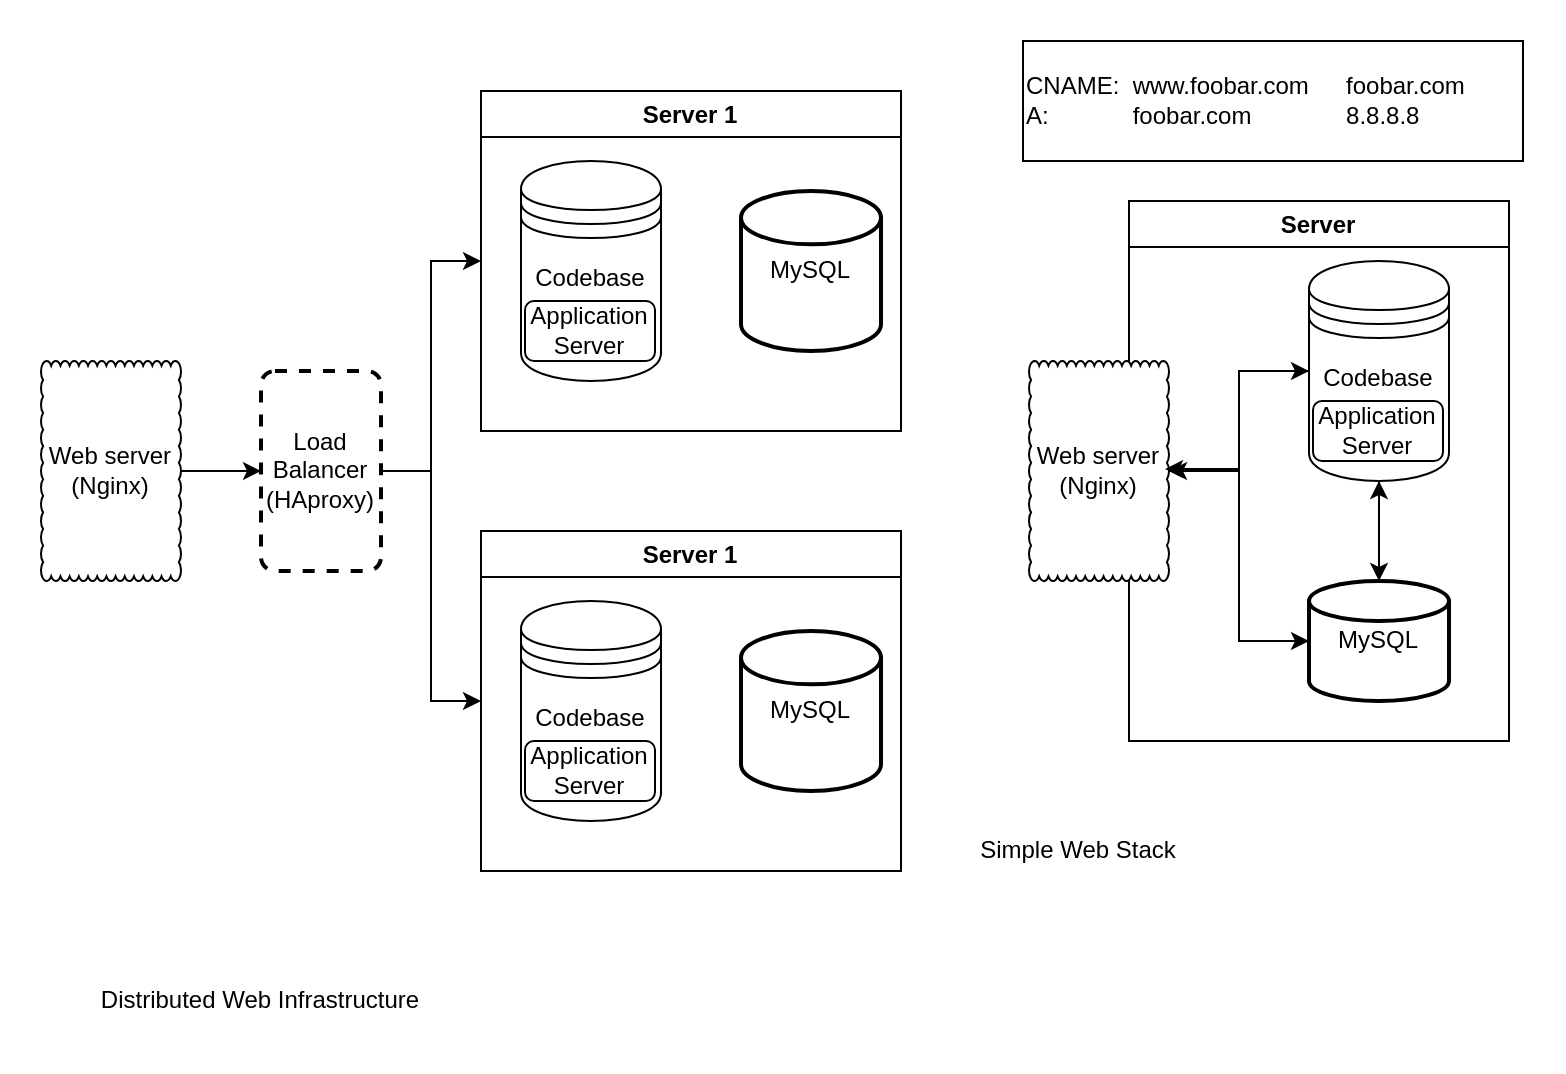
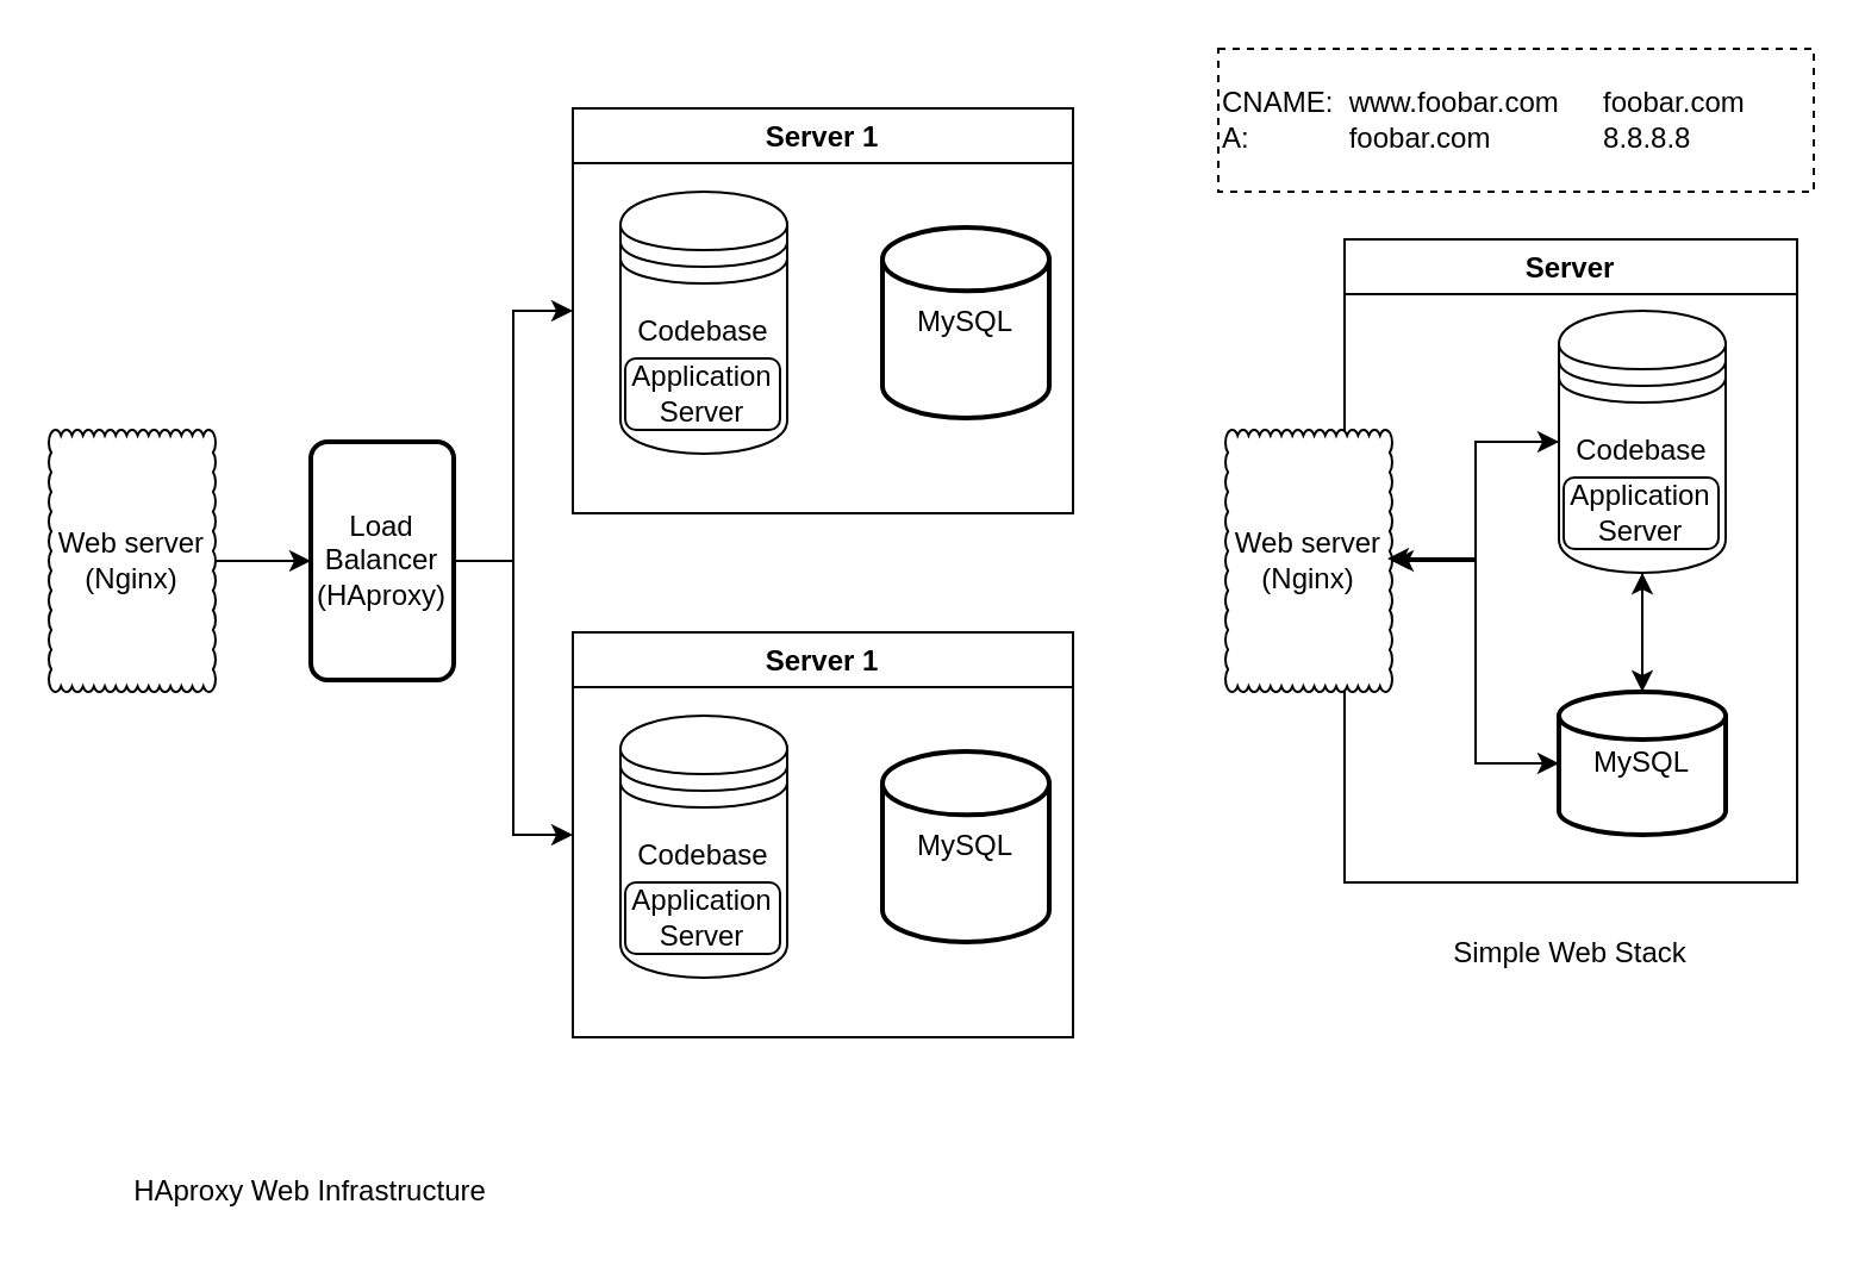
- <mxCell id="2" value="&lt;div align=&quot;left&quot;&gt;CNAME:&lt;span style=&quot;white-space: pre;&quot;&gt;&#09;&lt;/span&gt;www.foobar.com&lt;span style=&quot;white-space: pre;&quot;&gt;&#09;&lt;/span&gt;foobar.com&lt;/div&gt;&lt;div align=&quot;left&quot;&gt;A:&lt;span style=&quot;white-space: pre;&quot;&gt;&#09;&lt;/span&gt;&lt;span style=&quot;white-space: pre;&quot;&gt;&#09;&lt;/span&gt;foobar.com&lt;span style=&quot;white-space: pre;&quot;&gt;&#09;&lt;span style=&quot;white-space: pre;&quot;&gt;&#09;&lt;/span&gt;&lt;/span&gt;8.8.8.8&lt;br&gt;&lt;/div&gt;" style="whiteSpace=wrap;html=1;align=left;treeFolding=1;treeMoving=1;newEdgeStyle={&quot;edgeStyle&quot;:&quot;elbowEdgeStyle&quot;,&quot;startArrow&quot;:&quot;none&quot;,&quot;endArrow&quot;:&quot;none&quot;};" vertex="1" parent="1"><mxGeometry x="511" y="20" width="250" height="60" as="geometry" /></mxCell>
+ <mxCell id="2" value="&lt;div align=&quot;left&quot;&gt;CNAME:&lt;span style=&quot;white-space: pre;&quot;&gt;&#09;&lt;/span&gt;www.foobar.com&lt;span style=&quot;white-space: pre;&quot;&gt;&#09;&lt;/span&gt;foobar.com&lt;/div&gt;&lt;div align=&quot;left&quot;&gt;A:&lt;span style=&quot;white-space: pre;&quot;&gt;&#09;&lt;/span&gt;&lt;span style=&quot;white-space: pre;&quot;&gt;&#09;&lt;/span&gt;foobar.com&lt;span style=&quot;white-space: pre;&quot;&gt;&#09;&lt;span style=&quot;white-space: pre;&quot;&gt;&#09;&lt;/span&gt;&lt;/span&gt;8.8.8.8&lt;br&gt;&lt;/div&gt;" style="whiteSpace=wrap;html=1;align=left;treeFolding=1;treeMoving=1;newEdgeStyle={&quot;edgeStyle&quot;:&quot;elbowEdgeStyle&quot;,&quot;startArrow&quot;:&quot;none&quot;,&quot;endArrow&quot;:&quot;none&quot;};dashed=1;" vertex="1" parent="1"><mxGeometry x="511" y="20" width="250" height="60" as="geometry" /></mxCell>
- <mxCell id="25" value="Load Balancer (HAproxy)" style="rounded=1;whiteSpace=wrap;html=1;absoluteArcSize=1;arcSize=14;strokeWidth=2;dashed=1;" vertex="1" parent="1"><mxGeometry x="130" y="185" width="60" height="100" as="geometry" /></mxCell>
+ <mxCell id="25" value="Load Balancer (HAproxy)" style="rounded=1;whiteSpace=wrap;html=1;absoluteArcSize=1;arcSize=14;strokeWidth=2;" vertex="1" parent="1"><mxGeometry x="130" y="185" width="60" height="100" as="geometry" /></mxCell>
- <mxCell id="14" value="Simple Web Stack" style="text;html=1;align=center;verticalAlign=middle;whiteSpace=wrap;rounded=0;" vertex="1" parent="1"><mxGeometry x="459" y="410" width="160" height="30" as="geometry" /></mxCell>
+ <mxCell id="14" value="Simple Web Stack" style="text;html=1;align=center;verticalAlign=middle;whiteSpace=wrap;rounded=0;" vertex="1" parent="1"><mxGeometry x="579" y="385" width="160" height="30" as="geometry" /></mxCell>
- <mxCell id="15" value="Distributed Web Infrastructure" style="text;html=1;align=center;verticalAlign=middle;whiteSpace=wrap;rounded=0;" vertex="1" parent="1"><mxGeometry x="20" y="485" width="220" height="30" as="geometry" /></mxCell>
+ <mxCell id="15" value="HAproxy Web Infrastructure" style="text;html=1;align=center;verticalAlign=middle;whiteSpace=wrap;rounded=0;" vertex="1" parent="1"><mxGeometry x="20" y="485" width="220" height="30" as="geometry" /></mxCell>
